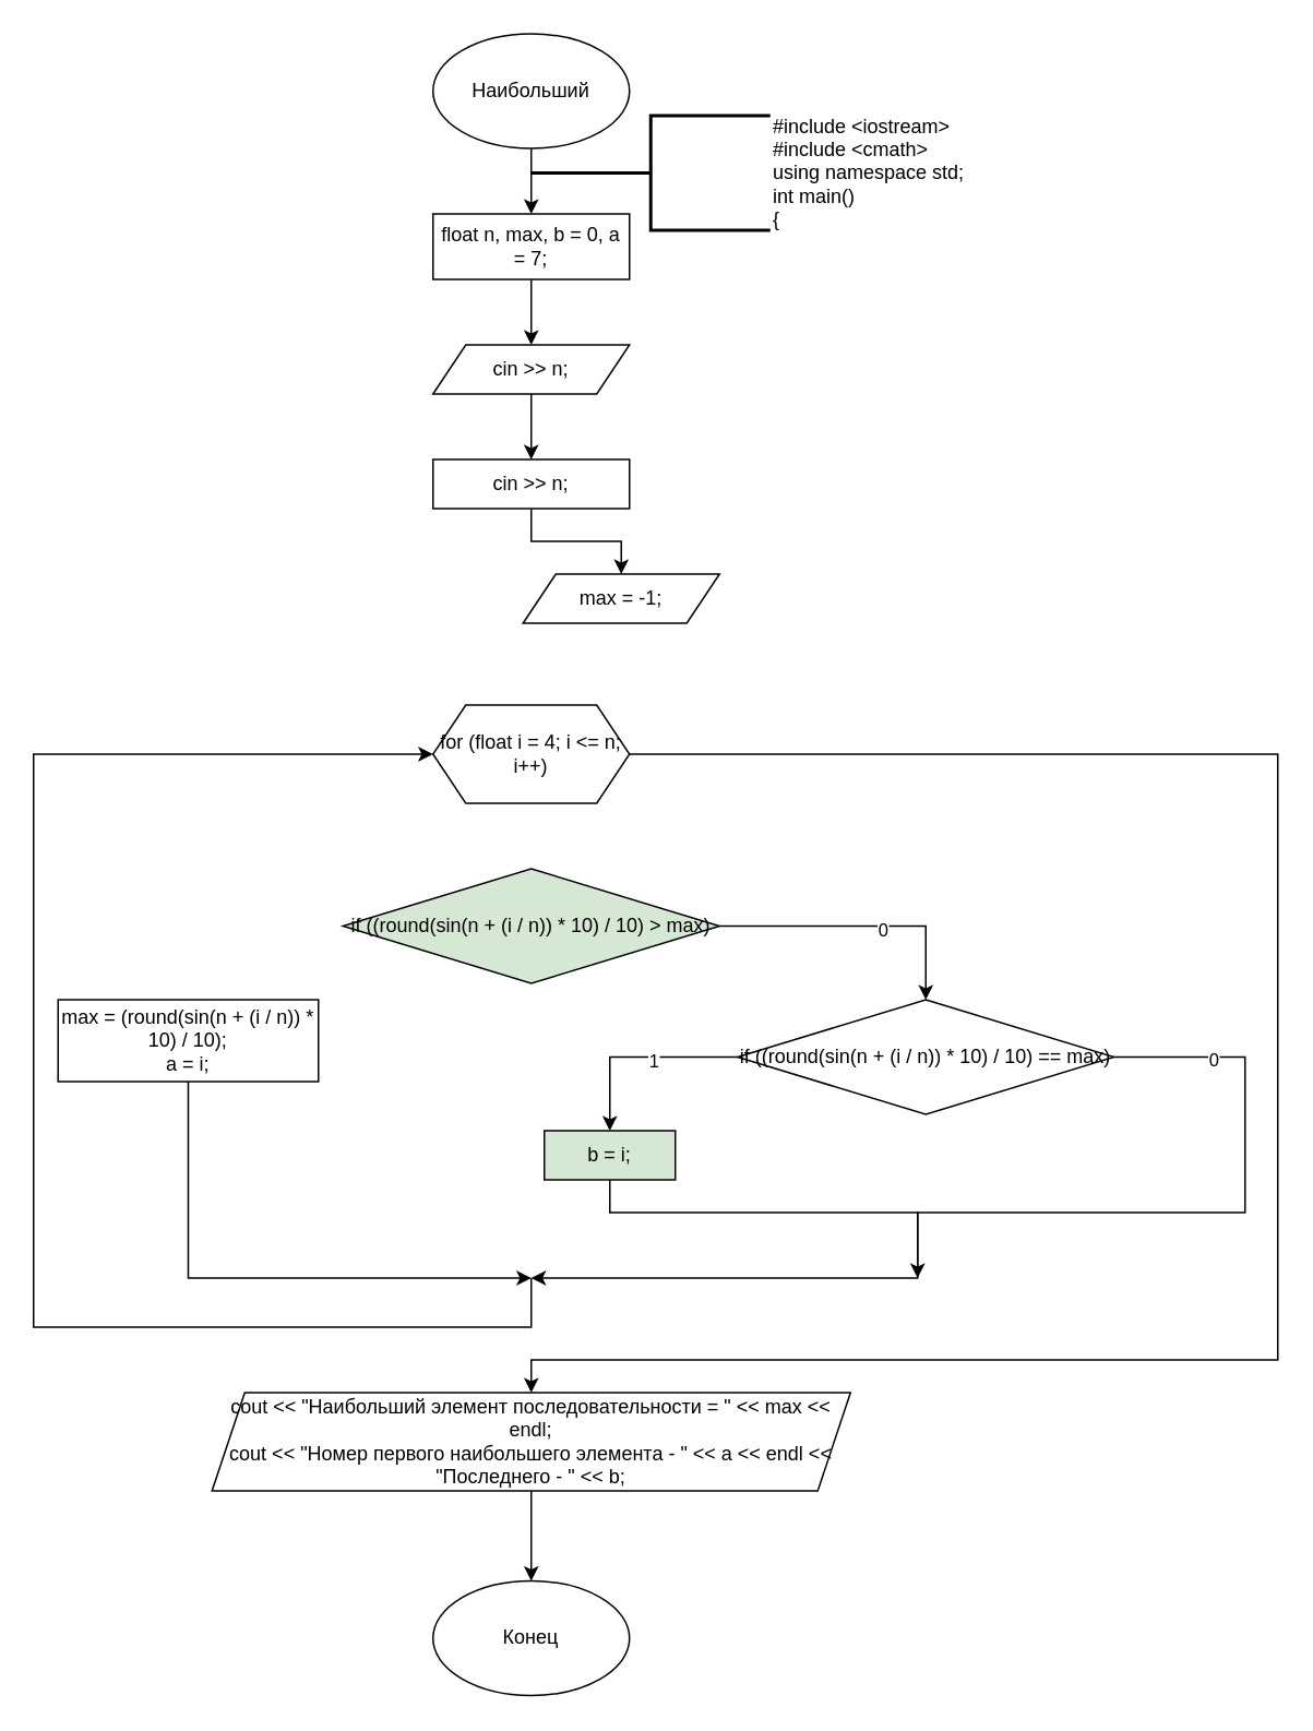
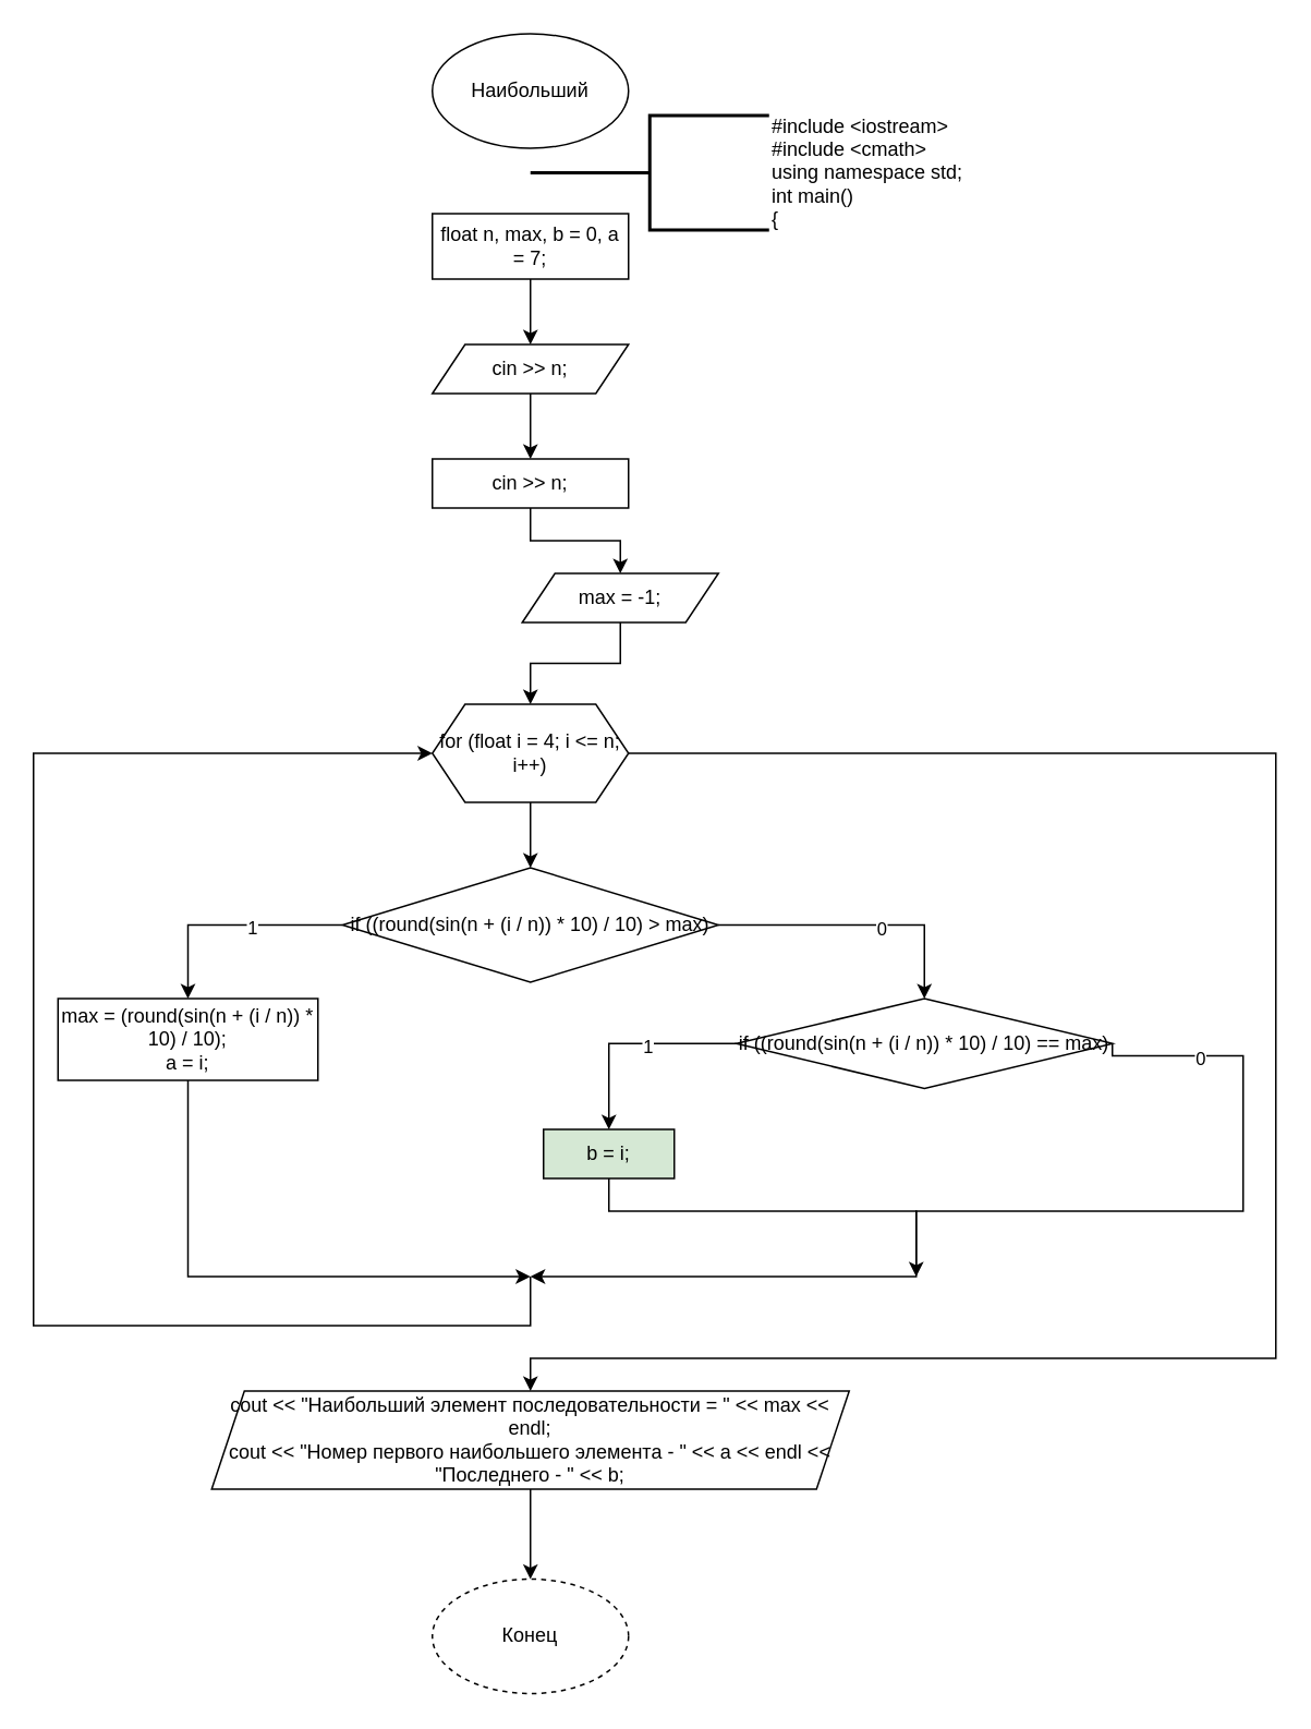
- <mxCell id="2" style="edgeStyle=orthogonalEdgeStyle;rounded=0;orthogonalLoop=1;jettySize=auto;html=1;" parent="1" source="3" target="5" edge="1"><mxGeometry relative="1" as="geometry"><mxPoint x="324" y="150" as="targetPoint" /></mxGeometry></mxCell>
+ <mxCell id="32" style="edgeStyle=orthogonalEdgeStyle;rounded=0;orthogonalLoop=1;jettySize=auto;html=1;entryX=0.5;entryY=0;entryDx=0;entryDy=0;" edge="1" parent="1" source="33" target="12"><mxGeometry relative="1" as="geometry" /></mxCell>
+ <mxCell id="10" value="" style="edgeStyle=orthogonalEdgeStyle;rounded=0;orthogonalLoop=1;jettySize=auto;html=1;" parent="1" source="12" target="17" edge="1"><mxGeometry relative="1" as="geometry" /></mxCell>
+ <mxCell id="13" style="edgeStyle=orthogonalEdgeStyle;rounded=0;orthogonalLoop=1;jettySize=auto;html=1;" parent="1" source="17" target="18" edge="1"><mxGeometry relative="1" as="geometry"><mxPoint x="170" y="610" as="targetPoint" /></mxGeometry></mxCell>
+ <mxCell id="14" value="1" style="edgeLabel;html=1;align=center;verticalAlign=middle;resizable=0;points=[];" parent="13" vertex="1" connectable="0"><mxGeometry x="-0.192" y="1" relative="1" as="geometry"><mxPoint as="offset" /></mxGeometry></mxCell>
- <mxCell id="17" value="if ((round(sin(n + (i / n)) * 10) / 10) &gt; max)" style="rhombus;whiteSpace=wrap;html=1;fillColor=#d5e8d4;" parent="1" vertex="1"><mxGeometry x="209" y="530" width="230" height="70" as="geometry" /></mxCell>
+ <mxCell id="17" value="if ((round(sin(n + (i / n)) * 10) / 10) &gt; max)" style="rhombus;whiteSpace=wrap;html=1;" parent="1" vertex="1"><mxGeometry x="209" y="530" width="230" height="70" as="geometry" /></mxCell>
- <mxCell id="27" value="if ((round(sin(n + (i / n)) * 10) / 10) == max)" style="rhombus;whiteSpace=wrap;html=1;" parent="1" vertex="1"><mxGeometry x="450" y="610" width="230" height="70" as="geometry" /></mxCell>
+ <mxCell id="27" value="if ((round(sin(n + (i / n)) * 10) / 10) == max)" style="rhombus;whiteSpace=wrap;html=1;" parent="1" vertex="1"><mxGeometry x="450" y="610" width="230" height="55" as="geometry" /></mxCell>
- <mxCell id="8" value="Конец" style="ellipse;whiteSpace=wrap;html=1;" parent="1" vertex="1"><mxGeometry x="264" y="965" width="120" height="70" as="geometry" /></mxCell>
+ <mxCell id="8" value="Конец" style="ellipse;whiteSpace=wrap;html=1;dashed=1;" parent="1" vertex="1"><mxGeometry x="264" y="965" width="120" height="70" as="geometry" /></mxCell>
